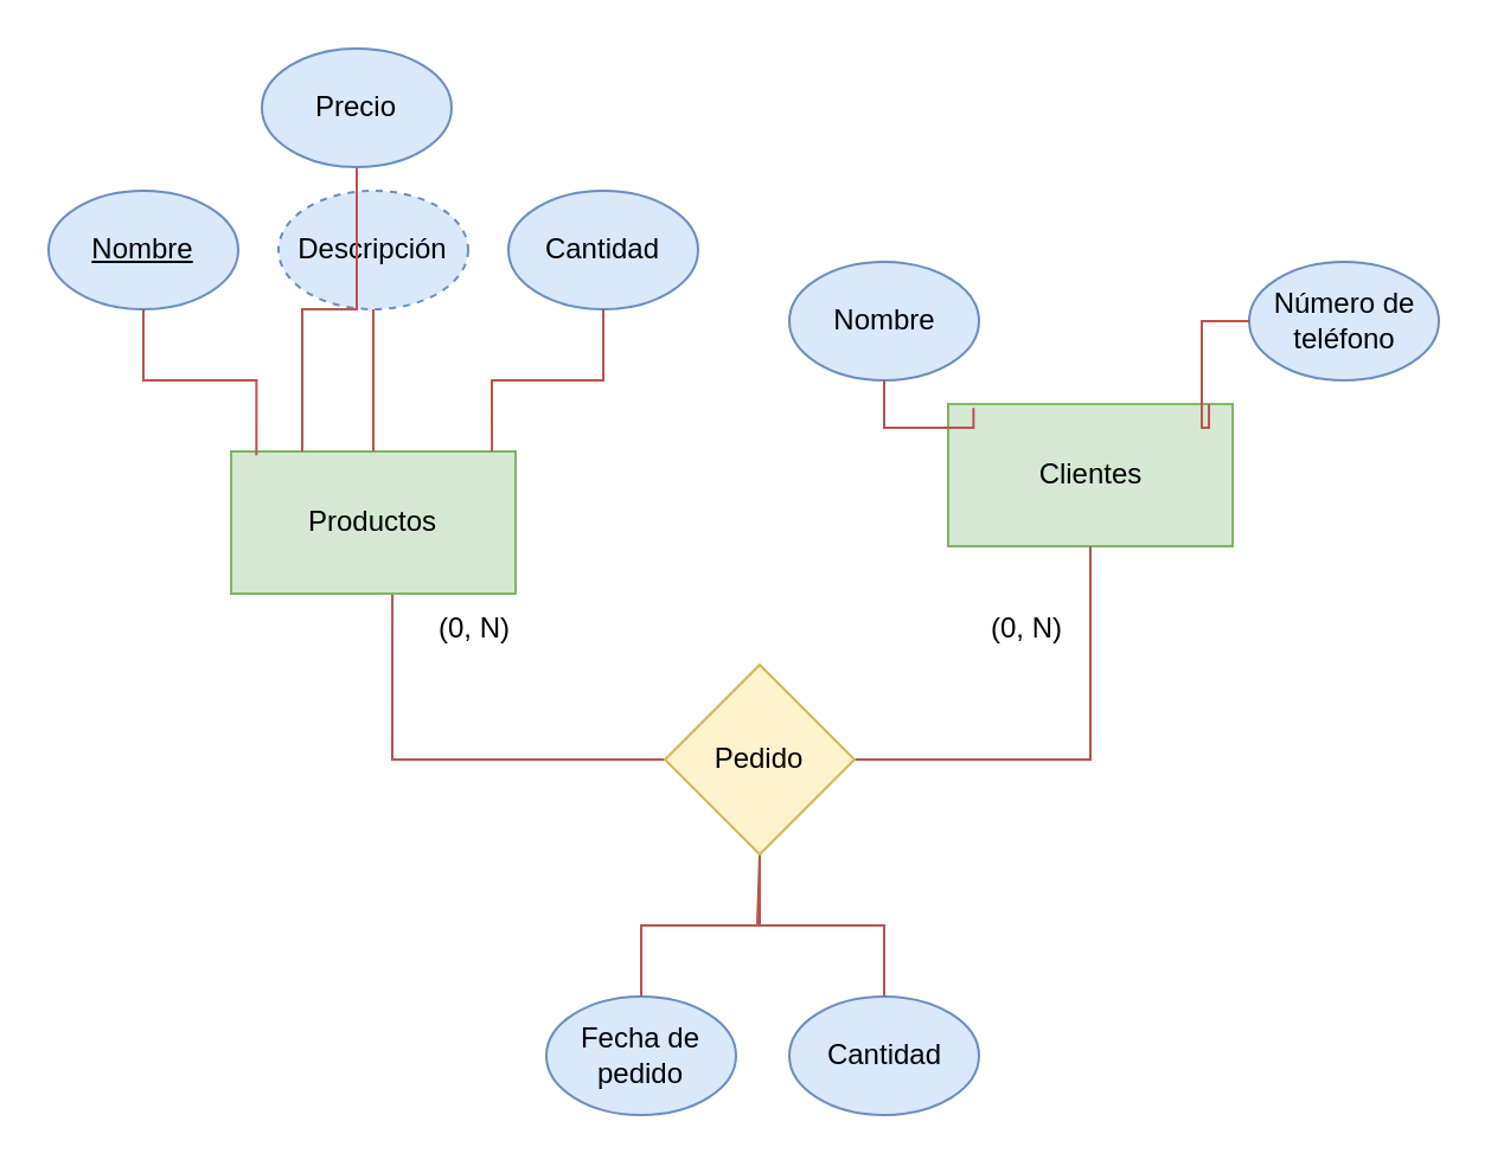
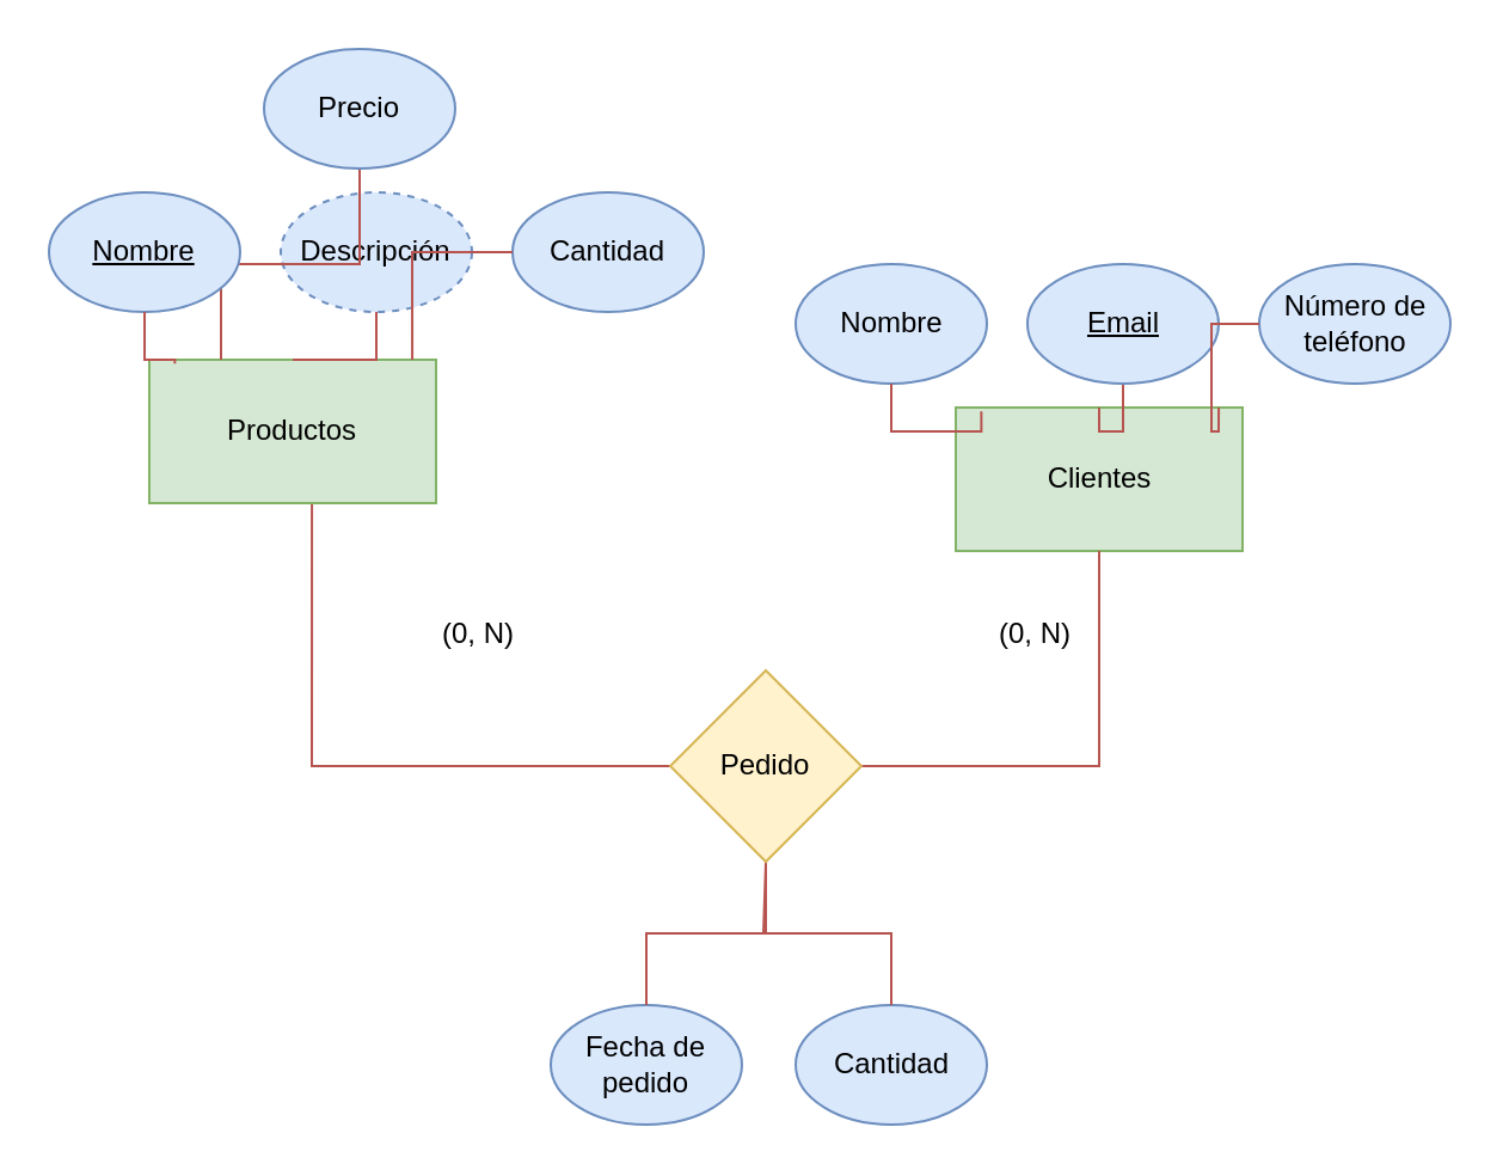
+ <mxCell id="13" value="Email" style="ellipse;whiteSpace=wrap;html=1;fillColor=#dae8fc;strokeColor=#6c8ebf;fontStyle=4" parent="1" vertex="1"><mxGeometry x="429.5" y="110" width="80" height="50" as="geometry" /></mxCell>
+ <mxCell id="12" value="" style="edgeStyle=orthogonalEdgeStyle;rounded=0;orthogonalLoop=1;jettySize=auto;html=1;endArrow=none;endFill=0;fillColor=#f8cecc;strokeColor=#b85450;" parent="1" source="13" target="11" edge="1"><mxGeometry relative="1" as="geometry" /></mxCell>
- <mxCell id="2" value="Productos" style="rounded=0;whiteSpace=wrap;html=1;fillColor=#d5e8d4;strokeColor=#82b366;" parent="1" vertex="1"><mxGeometry x="97" y="190" width="120" height="60" as="geometry" /></mxCell>
+ <mxCell id="2" value="Productos" style="rounded=0;whiteSpace=wrap;html=1;fillColor=#d5e8d4;strokeColor=#82b366;" parent="1" vertex="1"><mxGeometry x="62" y="150" width="120" height="60" as="geometry" /></mxCell>
